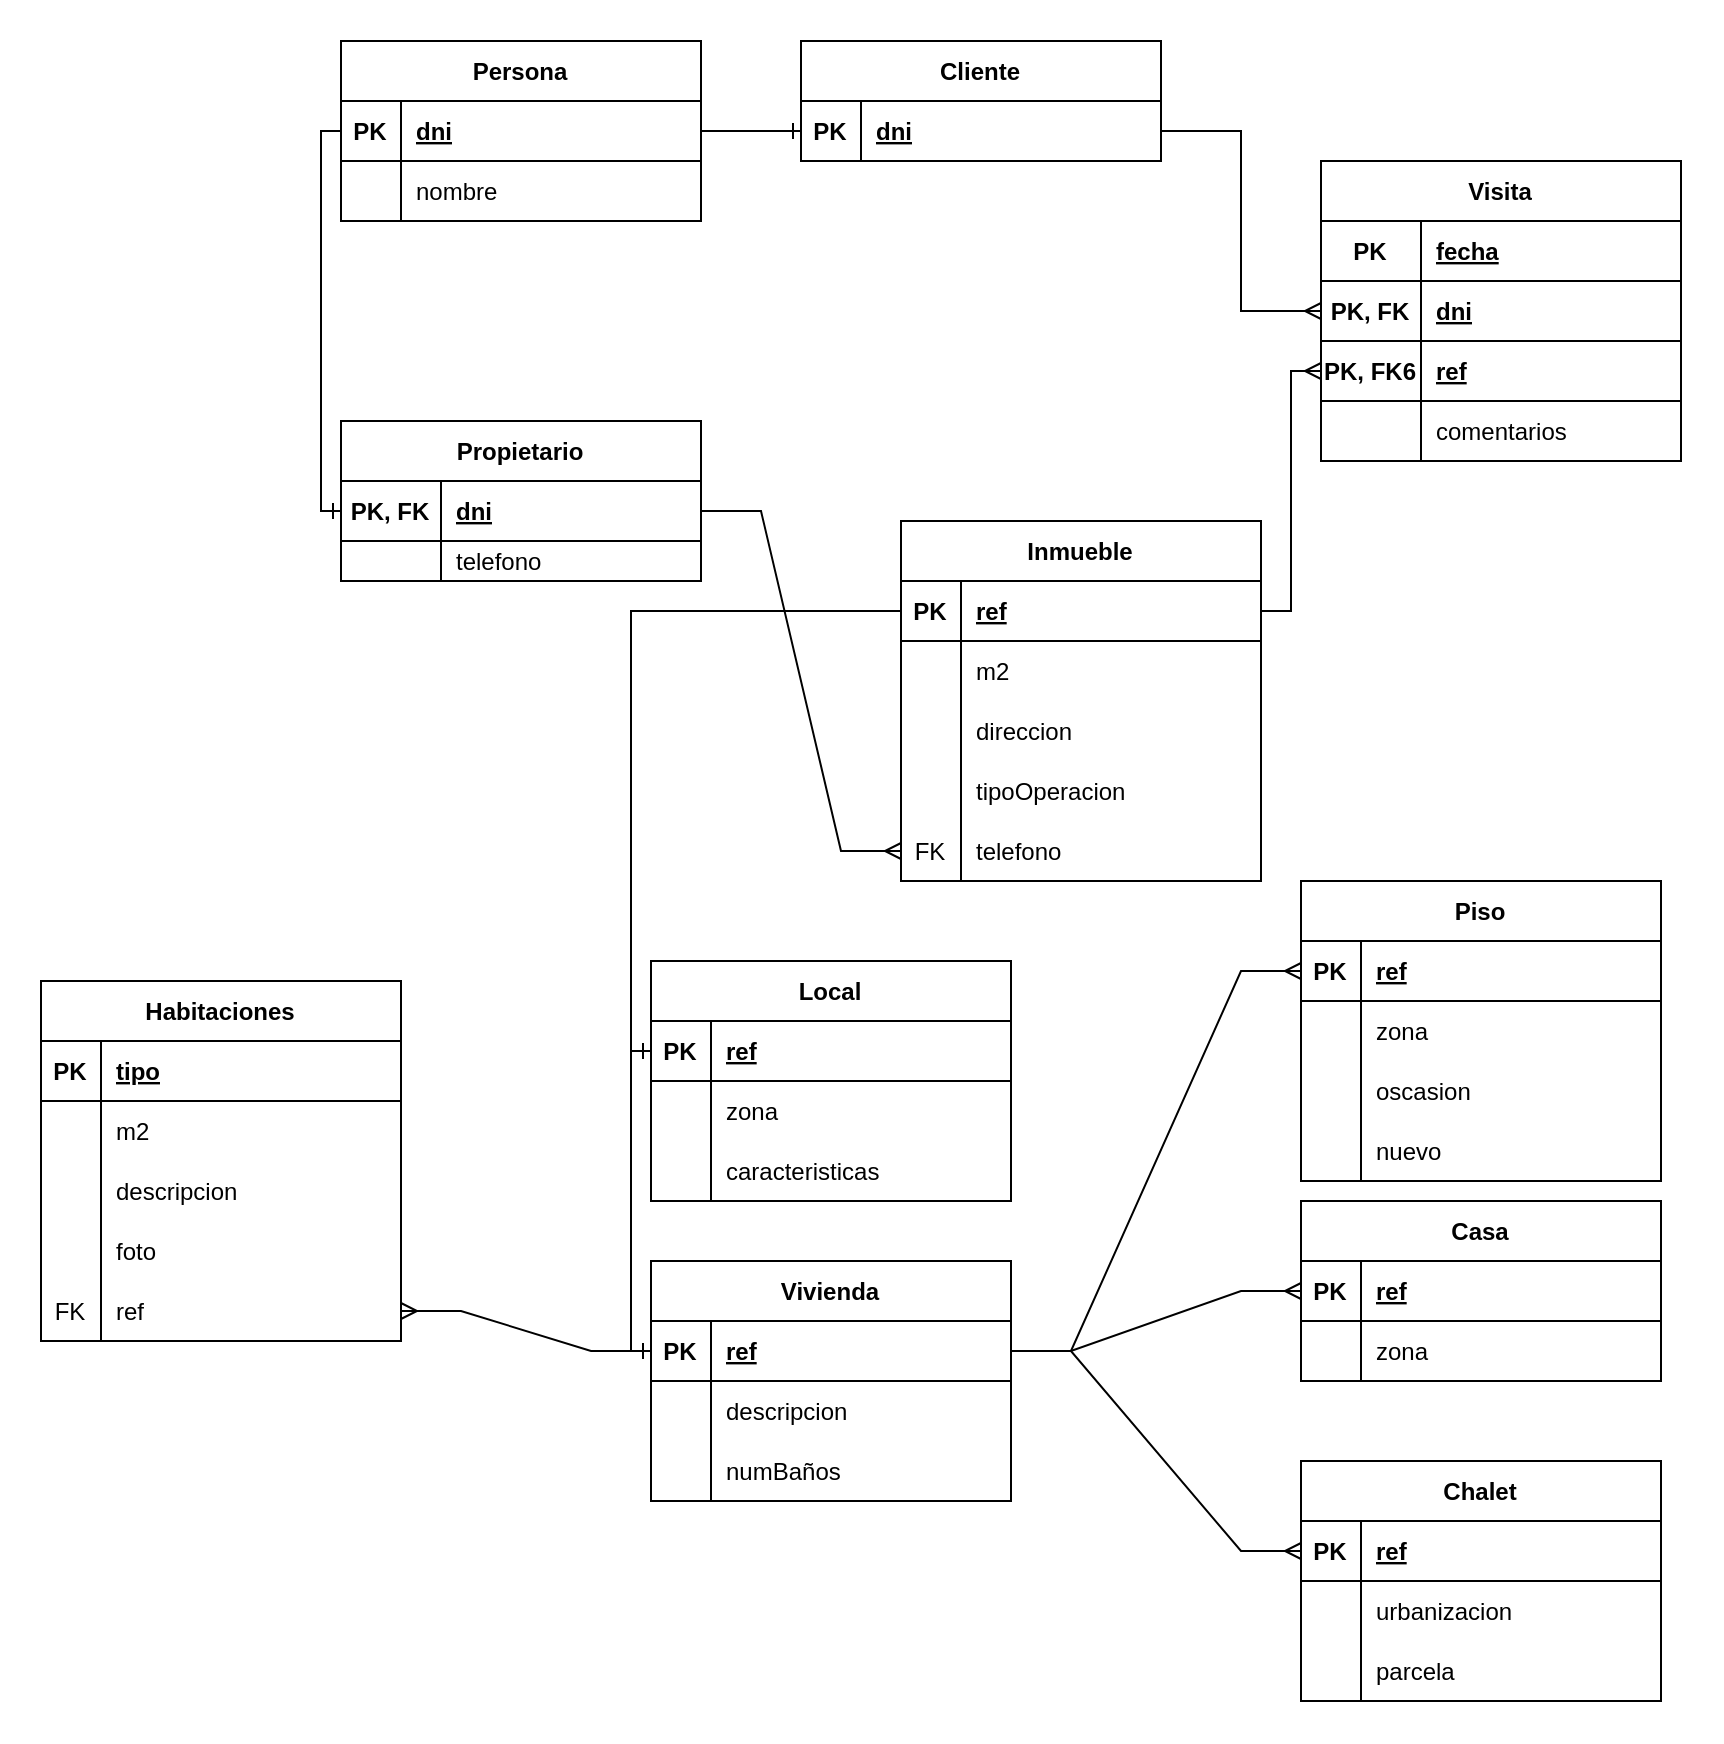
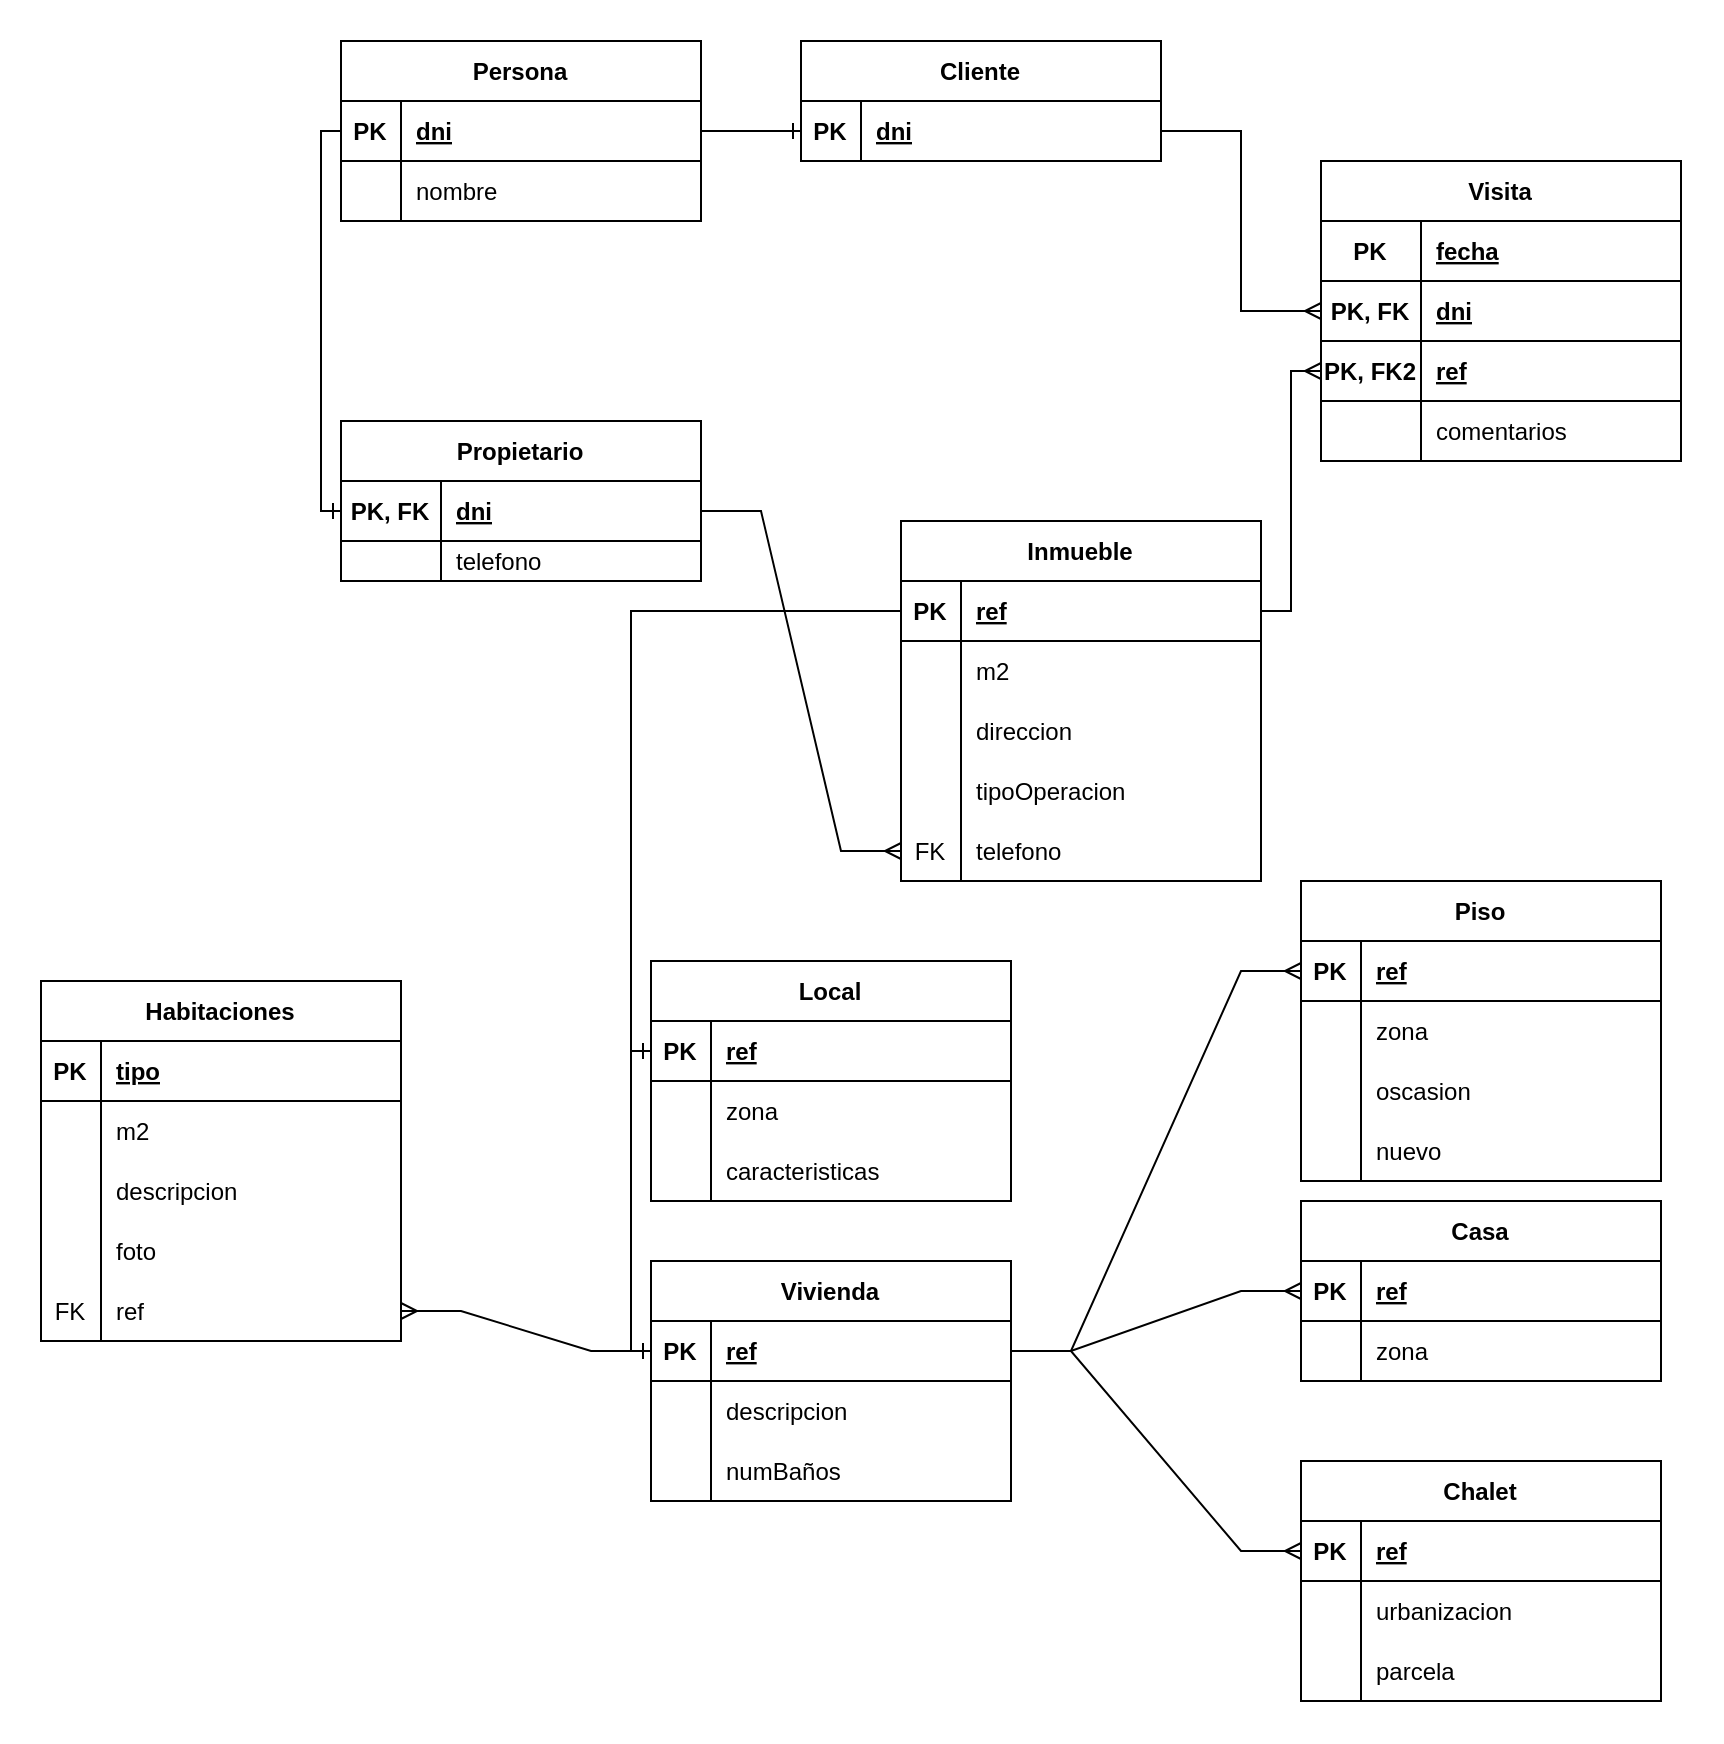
- <mxCell id="30" value="PK, FK6" style="shape=partialRectangle;connectable=0;fillColor=none;top=0;left=0;bottom=0;right=0;fontStyle=1;overflow=hidden;" vertex="1" parent="29"><mxGeometry width="50" height="30" as="geometry"><mxRectangle width="50" height="30" as="alternateBounds" /></mxGeometry></mxCell>
+ <mxCell id="30" value="PK, FK2" style="shape=partialRectangle;connectable=0;fillColor=none;top=0;left=0;bottom=0;right=0;fontStyle=1;overflow=hidden;" vertex="1" parent="29"><mxGeometry width="50" height="30" as="geometry"><mxRectangle width="50" height="30" as="alternateBounds" /></mxGeometry></mxCell>
